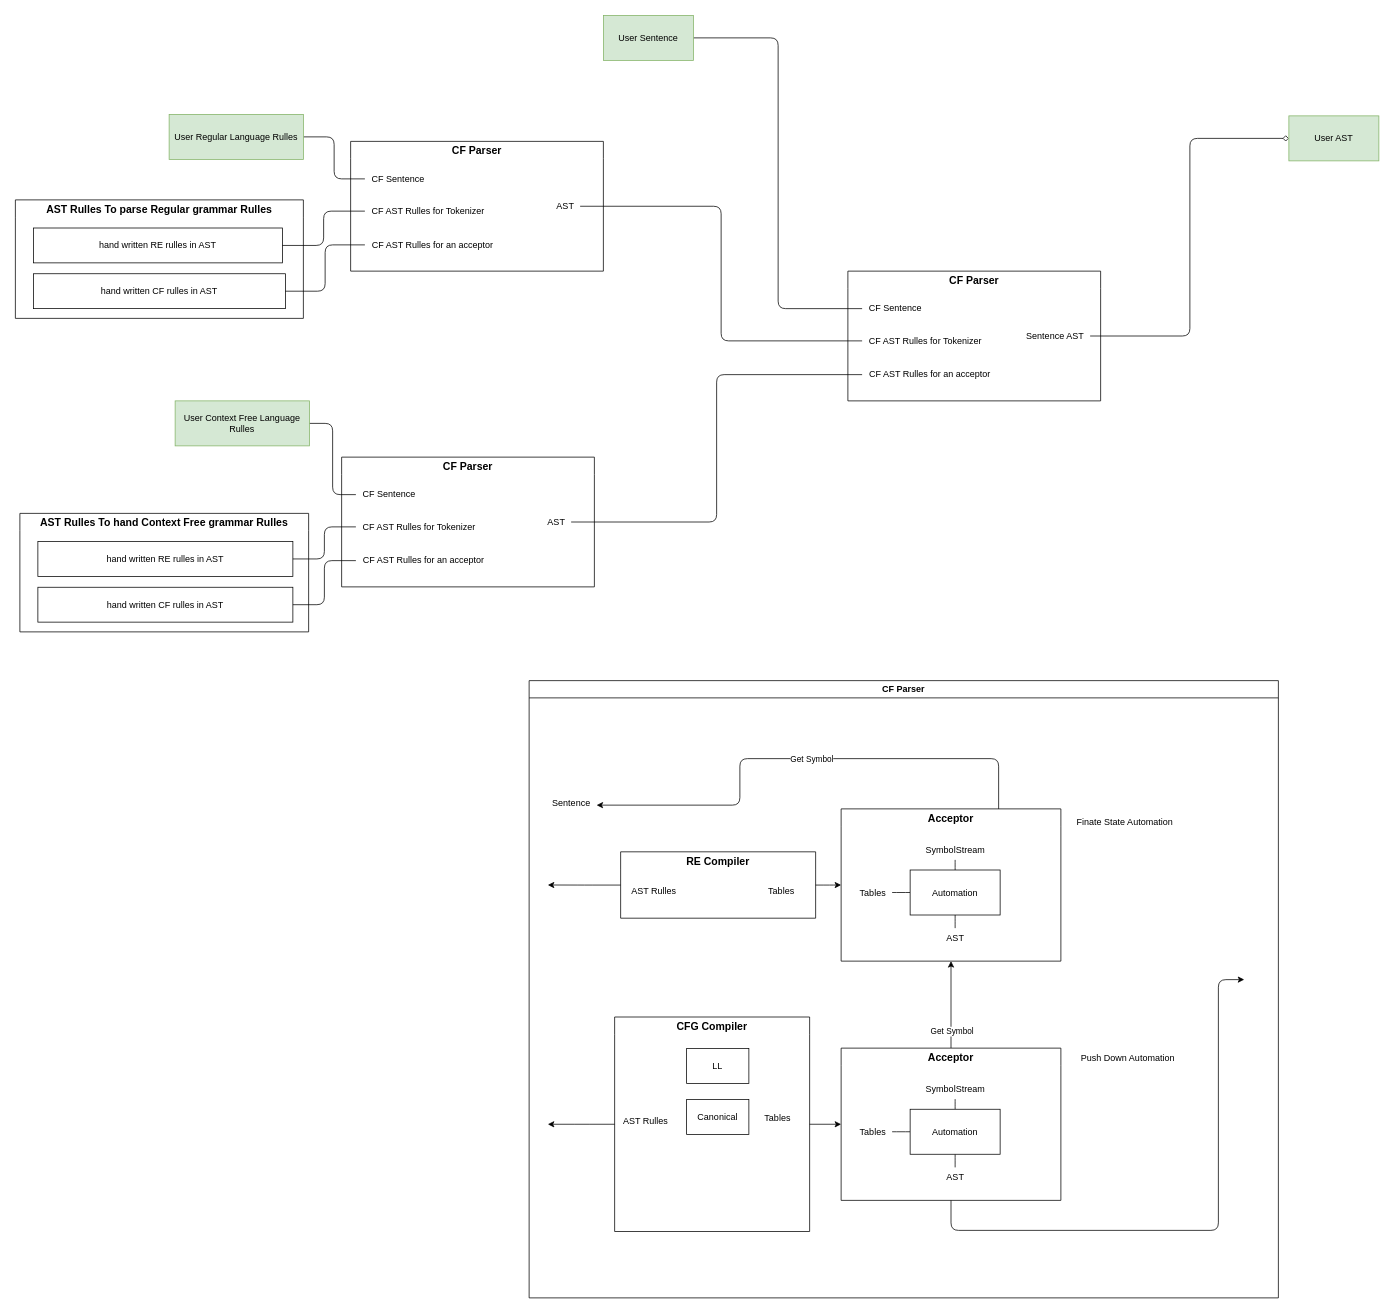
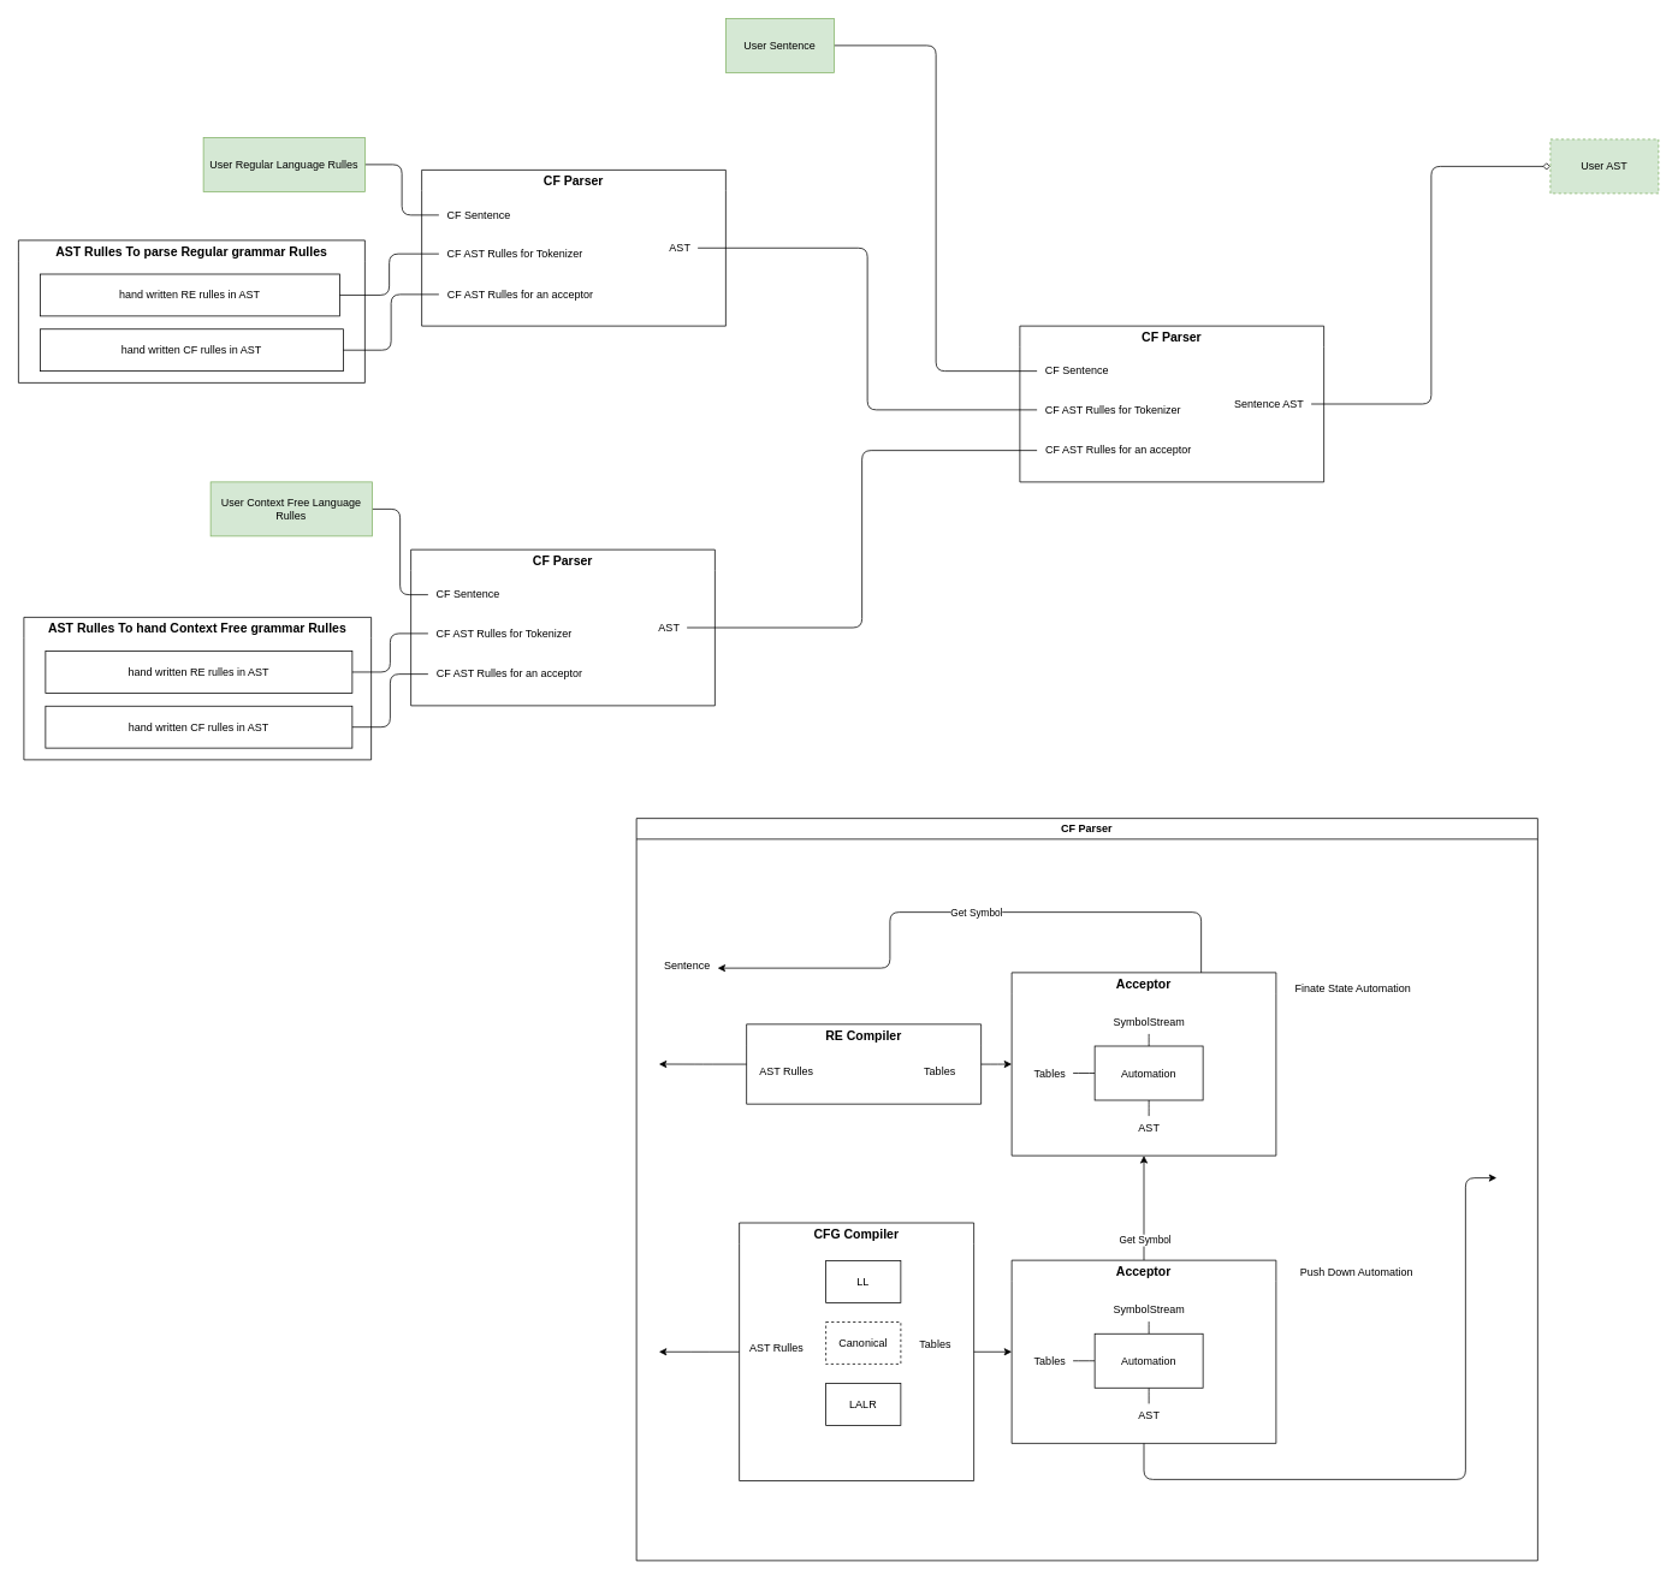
- <mxCell id="74" value="User AST" style="whiteSpace=wrap;html=1;align=center;treeFolding=1;treeMoving=1;newEdgeStyle={&quot;edgeStyle&quot;:&quot;elbowEdgeStyle&quot;,&quot;startArrow&quot;:&quot;none&quot;,&quot;endArrow&quot;:&quot;none&quot;};labelBackgroundColor=none;rounded=0;fillColor=#d5e8d4;strokeColor=#82b366;" vertex="1" parent="1"><mxGeometry x="1718" y="154" width="120" height="60" as="geometry" /></mxCell>
+ <mxCell id="74" value="User AST" style="whiteSpace=wrap;html=1;align=center;treeFolding=1;treeMoving=1;newEdgeStyle={&quot;edgeStyle&quot;:&quot;elbowEdgeStyle&quot;,&quot;startArrow&quot;:&quot;none&quot;,&quot;endArrow&quot;:&quot;none&quot;};labelBackgroundColor=none;rounded=0;fillColor=#d5e8d4;strokeColor=#82b366;dashed=1;" vertex="1" parent="1"><mxGeometry x="1718" y="154" width="120" height="60" as="geometry" /></mxCell>
- <mxCell id="37" value="Canonical" style="whiteSpace=wrap;html=1;align=center;treeFolding=1;treeMoving=1;newEdgeStyle={&quot;edgeStyle&quot;:&quot;elbowEdgeStyle&quot;,&quot;startArrow&quot;:&quot;none&quot;,&quot;endArrow&quot;:&quot;none&quot;};labelBackgroundColor=none;rounded=0;" vertex="1" parent="33"><mxGeometry x="96" y="110" width="83" height="46.5" as="geometry" /></mxCell>
+ <mxCell id="37" value="Canonical" style="whiteSpace=wrap;html=1;align=center;treeFolding=1;treeMoving=1;newEdgeStyle={&quot;edgeStyle&quot;:&quot;elbowEdgeStyle&quot;,&quot;startArrow&quot;:&quot;none&quot;,&quot;endArrow&quot;:&quot;none&quot;};labelBackgroundColor=none;rounded=0;dashed=1;" vertex="1" parent="33"><mxGeometry x="96" y="110" width="83" height="46.5" as="geometry" /></mxCell>
+ <mxCell id="38" value="LALR" style="whiteSpace=wrap;html=1;align=center;treeFolding=1;treeMoving=1;newEdgeStyle={&quot;edgeStyle&quot;:&quot;elbowEdgeStyle&quot;,&quot;startArrow&quot;:&quot;none&quot;,&quot;endArrow&quot;:&quot;none&quot;};labelBackgroundColor=none;rounded=0;" vertex="1" parent="33"><mxGeometry x="96" y="178" width="83" height="46.5" as="geometry" /></mxCell>
